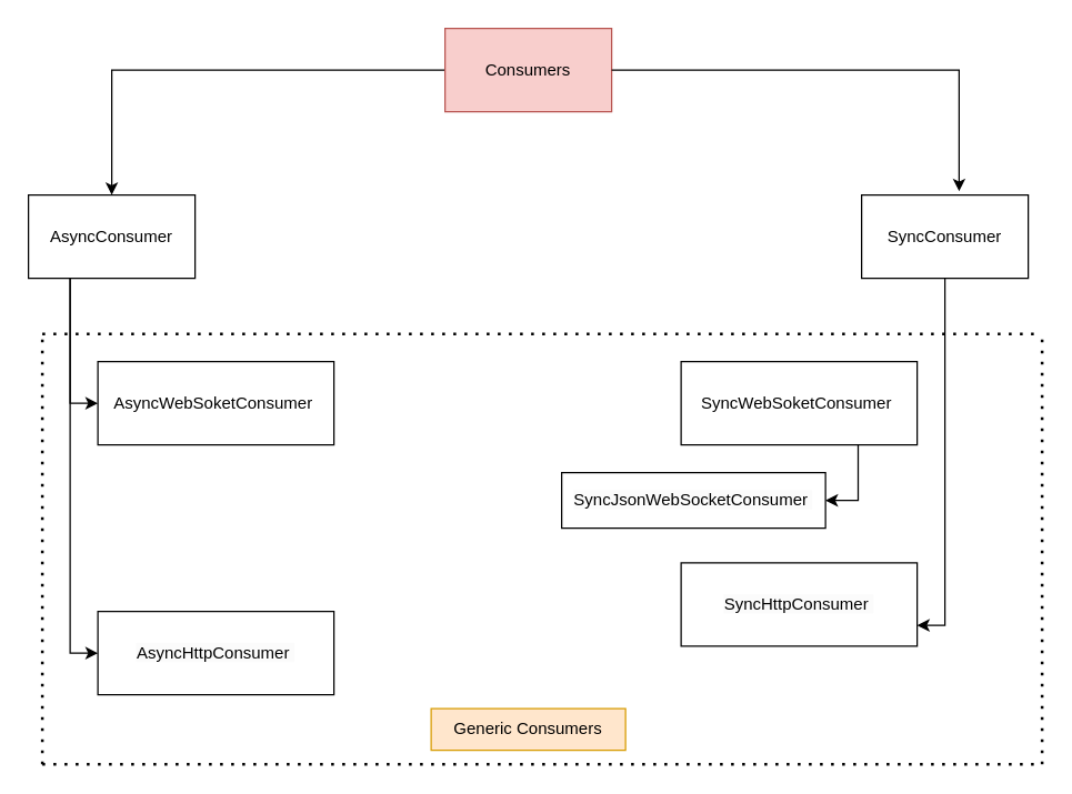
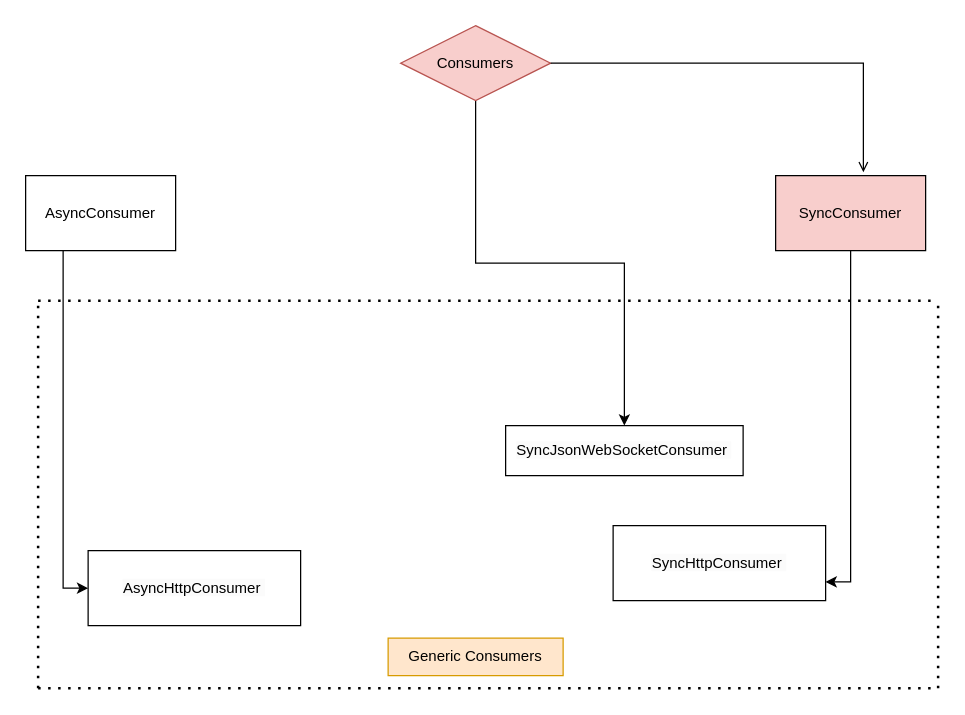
- <mxCell id="2" style="edgeStyle=orthogonalEdgeStyle;rounded=0;orthogonalLoop=1;jettySize=auto;html=1;entryX=0.5;entryY=0;entryDx=0;entryDy=0;" edge="1" parent="1" source="3" target="6"><mxGeometry relative="1" as="geometry" /></mxCell>
+ <mxCell id="2" style="edgeStyle=orthogonalEdgeStyle;rounded=0;orthogonalLoop=1;jettySize=auto;html=1;" edge="1" parent="1" source="3" target="14"><mxGeometry relative="1" as="geometry" /></mxCell>
- <mxCell id="3" value="Consumers" style="rounded=0;whiteSpace=wrap;html=1;fillColor=#f8cecc;strokeColor=#b85450;" vertex="1" parent="1"><mxGeometry x="320" y="20" width="120" height="60" as="geometry" /></mxCell>
+ <mxCell id="3" value="Consumers" style="rhombus;whiteSpace=wrap;html=1;fillColor=#f8cecc;strokeColor=#b85450;" vertex="1" parent="1"><mxGeometry x="320" y="20" width="120" height="60" as="geometry" /></mxCell>
- <mxCell id="20" style="edgeStyle=orthogonalEdgeStyle;rounded=0;orthogonalLoop=1;jettySize=auto;html=1;exitX=1;exitY=0.5;exitDx=0;exitDy=0;entryX=0.585;entryY=-0.046;entryDx=0;entryDy=0;entryPerimeter=0;" edge="1" parent="1" source="3" target="8"><mxGeometry relative="1" as="geometry" /></mxCell>
+ <mxCell id="20" style="edgeStyle=orthogonalEdgeStyle;rounded=0;orthogonalLoop=1;jettySize=auto;html=1;exitX=1;exitY=0.5;exitDx=0;exitDy=0;entryX=0.585;entryY=-0.046;entryDx=0;entryDy=0;entryPerimeter=0;endArrow=open;" edge="1" parent="1" source="3" target="8"><mxGeometry relative="1" as="geometry" /></mxCell>
- <mxCell id="8" value="SyncConsumer" style="rounded=0;whiteSpace=wrap;html=1;" vertex="1" parent="1"><mxGeometry x="620" y="140" width="120" height="60" as="geometry" /></mxCell>
+ <mxCell id="8" value="SyncConsumer" style="rounded=0;whiteSpace=wrap;html=1;fillColor=#f8cecc;" vertex="1" parent="1"><mxGeometry x="620" y="140" width="120" height="60" as="geometry" /></mxCell>
- <mxCell id="4" style="edgeStyle=orthogonalEdgeStyle;rounded=0;orthogonalLoop=1;jettySize=auto;html=1;exitX=0.25;exitY=1;exitDx=0;exitDy=0;entryX=0;entryY=0.5;entryDx=0;entryDy=0;" edge="1" parent="1" source="6" target="9"><mxGeometry relative="1" as="geometry" /></mxCell>
- <mxCell id="9" value="AsyncWebSoketConsumer&amp;nbsp;" style="rounded=0;whiteSpace=wrap;html=1;" vertex="1" parent="1"><mxGeometry x="70" y="260" width="170" height="60" as="geometry" /></mxCell>
- <mxCell id="11" value="SyncWebSoketConsumer&amp;nbsp;" style="rounded=0;whiteSpace=wrap;html=1;" vertex="1" parent="1"><mxGeometry x="490" y="260" width="170" height="60" as="geometry" /></mxCell>
- <mxCell id="10" style="edgeStyle=orthogonalEdgeStyle;rounded=0;orthogonalLoop=1;jettySize=auto;html=1;exitX=0.75;exitY=1;exitDx=0;exitDy=0;entryX=1;entryY=0.5;entryDx=0;entryDy=0;" edge="1" parent="1" source="11" target="14"><mxGeometry relative="1" as="geometry" /></mxCell>
- <mxCell id="13" value="&lt;span style=&quot;color: rgb(0, 0, 0); font-family: Helvetica; font-size: 12px; font-style: normal; font-variant-ligatures: normal; font-variant-caps: normal; font-weight: 400; letter-spacing: normal; orphans: 2; text-align: center; text-indent: 0px; text-transform: none; widows: 2; word-spacing: 0px; -webkit-text-stroke-width: 0px; white-space: normal; background-color: rgb(251, 251, 251); text-decoration-thickness: initial; text-decoration-style: initial; text-decoration-color: initial; display: inline !important; float: none;&quot;&gt;SyncHttpConsumer&amp;nbsp;&lt;/span&gt;" style="rounded=0;whiteSpace=wrap;html=1;" vertex="1" parent="1"><mxGeometry x="490" y="405" width="170" height="60" as="geometry" /></mxCell>
+ <mxCell id="13" value="&lt;span style=&quot;color: rgb(0, 0, 0); font-family: Helvetica; font-size: 12px; font-style: normal; font-variant-ligatures: normal; font-variant-caps: normal; font-weight: 400; letter-spacing: normal; orphans: 2; text-align: center; text-indent: 0px; text-transform: none; widows: 2; word-spacing: 0px; -webkit-text-stroke-width: 0px; white-space: normal; background-color: rgb(251, 251, 251); text-decoration-thickness: initial; text-decoration-style: initial; text-decoration-color: initial; display: inline !important; float: none;&quot;&gt;SyncHttpConsumer&amp;nbsp;&lt;/span&gt;" style="rounded=0;whiteSpace=wrap;html=1;" vertex="1" parent="1"><mxGeometry x="490" y="420" width="170" height="60" as="geometry" /></mxCell>
